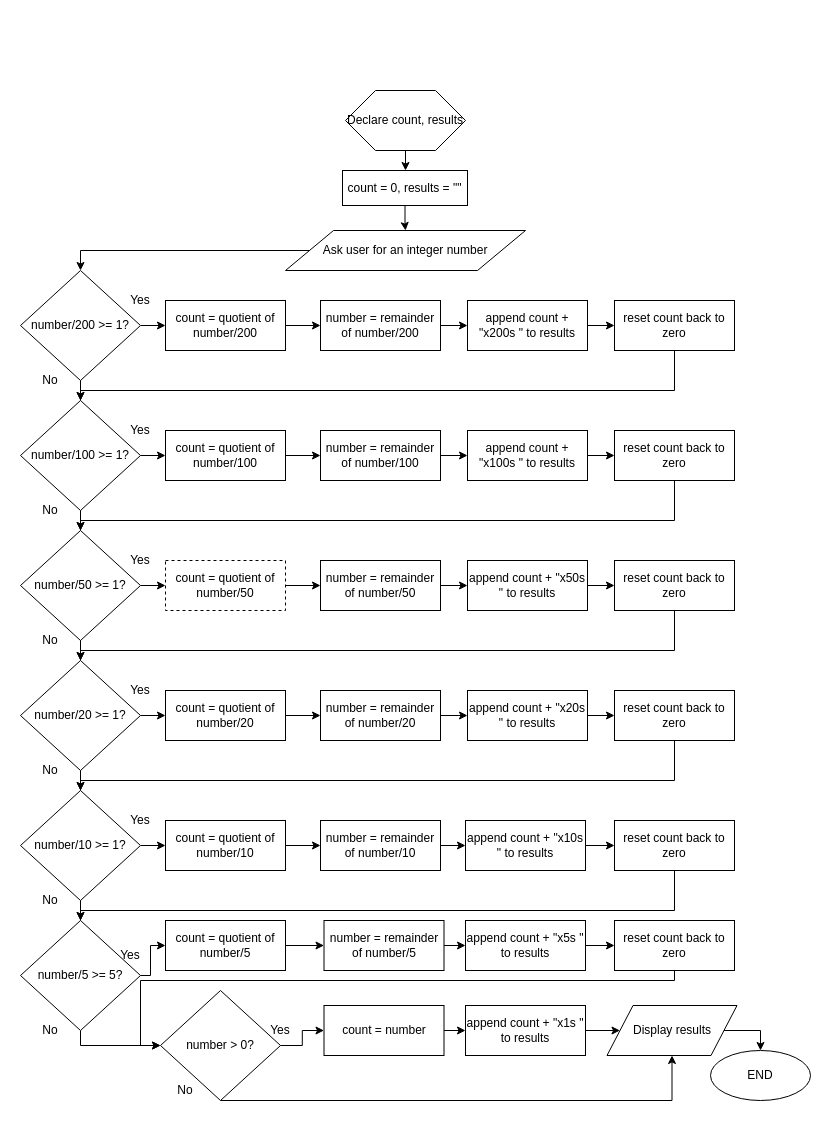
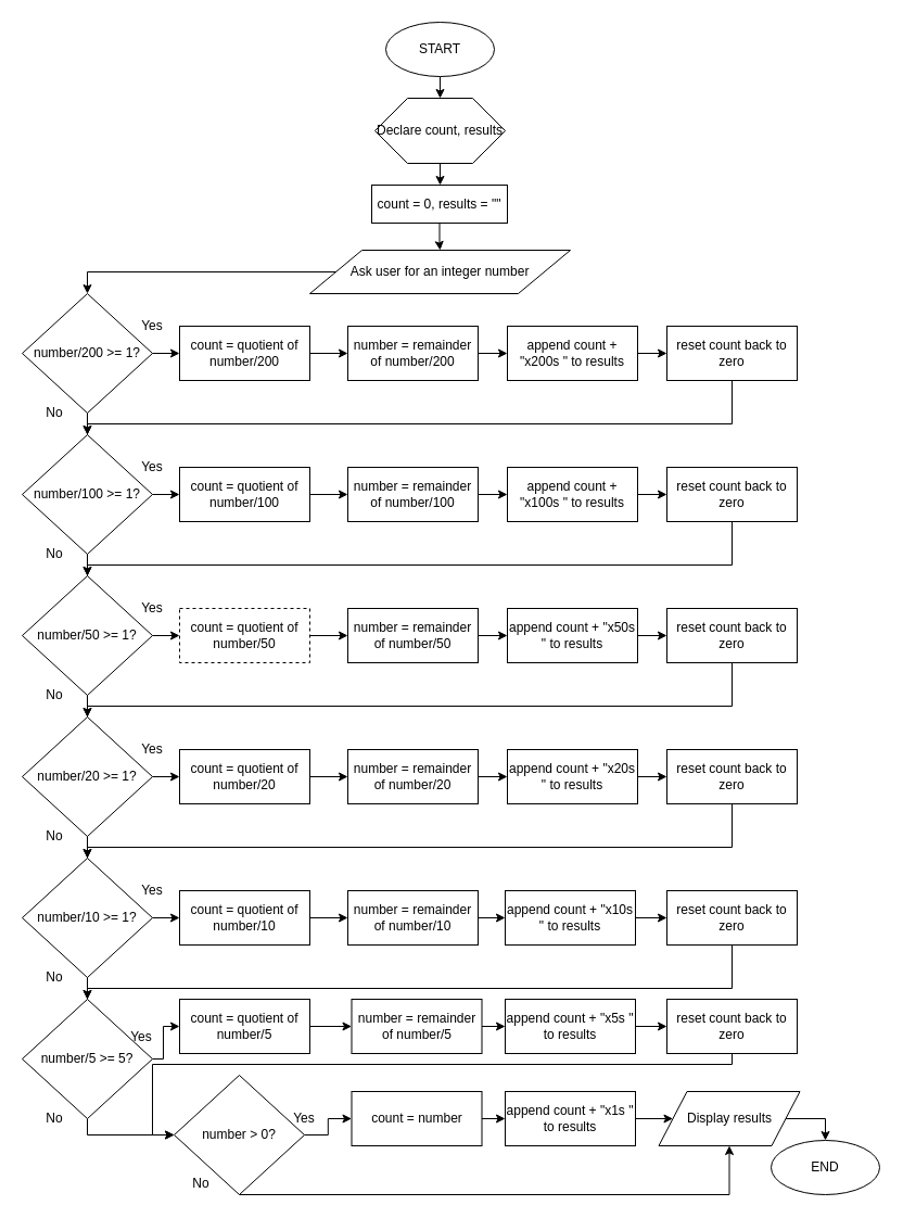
+ <mxCell id="3" value="START" style="ellipse;whiteSpace=wrap;html=1;" parent="1" vertex="1"><mxGeometry x="355" y="20" width="100" height="50" as="geometry" /></mxCell>
+ <mxCell id="2" style="edgeStyle=orthogonalEdgeStyle;rounded=0;orthogonalLoop=1;jettySize=auto;html=1;exitX=0.5;exitY=1;exitDx=0;exitDy=0;entryX=0.5;entryY=0;entryDx=0;entryDy=0;" parent="1" source="3" target="6" edge="1"><mxGeometry relative="1" as="geometry" /></mxCell>
